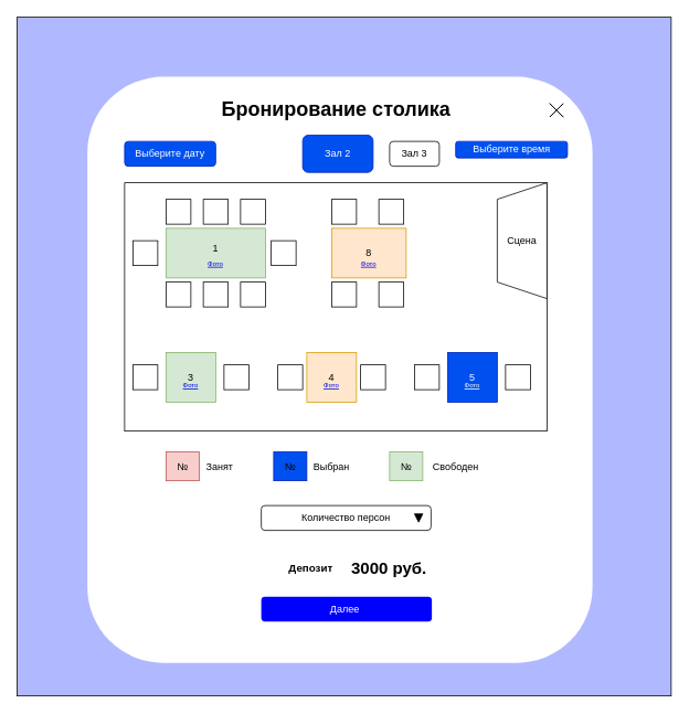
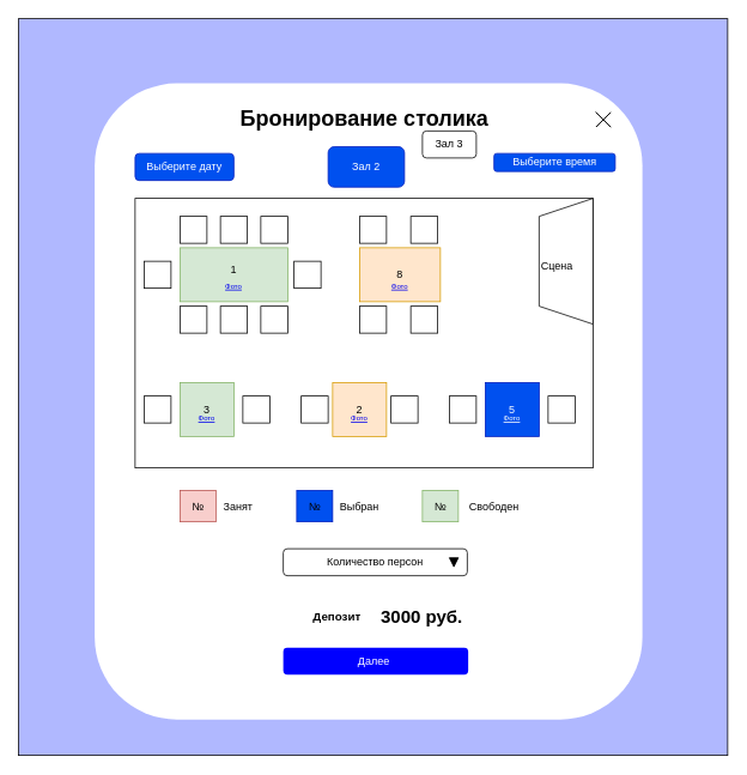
- <mxCell id="9" value="Зал 3" style="text;html=1;strokeColor=default;fillColor=none;align=center;verticalAlign=middle;whiteSpace=wrap;rounded=1;" parent="1" vertex="1"><mxGeometry x="470" y="170" width="60" height="30" as="geometry" /></mxCell>
+ <mxCell id="9" value="Зал 3" style="text;html=1;strokeColor=default;fillColor=none;align=center;verticalAlign=middle;whiteSpace=wrap;rounded=1;" parent="1" vertex="1"><mxGeometry x="470" y="145" width="60" height="30" as="geometry" /></mxCell>
- <mxCell id="38" value="Сцена" style="text;html=1;strokeColor=none;fillColor=none;align=center;verticalAlign=middle;whiteSpace=wrap;rounded=0;" parent="1" vertex="1"><mxGeometry x="600" y="275" width="60" height="30" as="geometry" /></mxCell>
+ <mxCell id="38" value="Сцена" style="text;html=1;strokeColor=none;fillColor=none;align=center;verticalAlign=middle;whiteSpace=wrap;rounded=0;" parent="1" vertex="1"><mxGeometry x="590" y="280" width="60" height="30" as="geometry" /></mxCell>
- <mxCell id="31" value="4" style="text;html=1;strokeColor=none;fillColor=none;align=center;verticalAlign=middle;whiteSpace=wrap;rounded=0;" parent="1" vertex="1"><mxGeometry x="370" y="440" width="60" height="30" as="geometry" /></mxCell>
+ <mxCell id="31" value="2" style="text;html=1;strokeColor=none;fillColor=none;align=center;verticalAlign=middle;whiteSpace=wrap;rounded=0;" parent="1" vertex="1"><mxGeometry x="370" y="440" width="60" height="30" as="geometry" /></mxCell>
